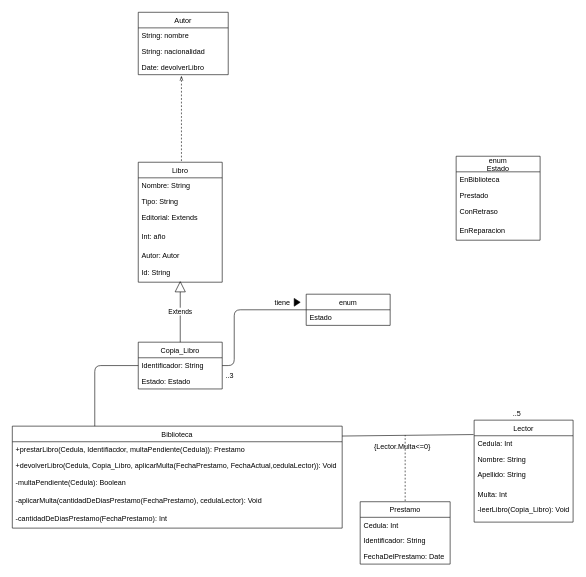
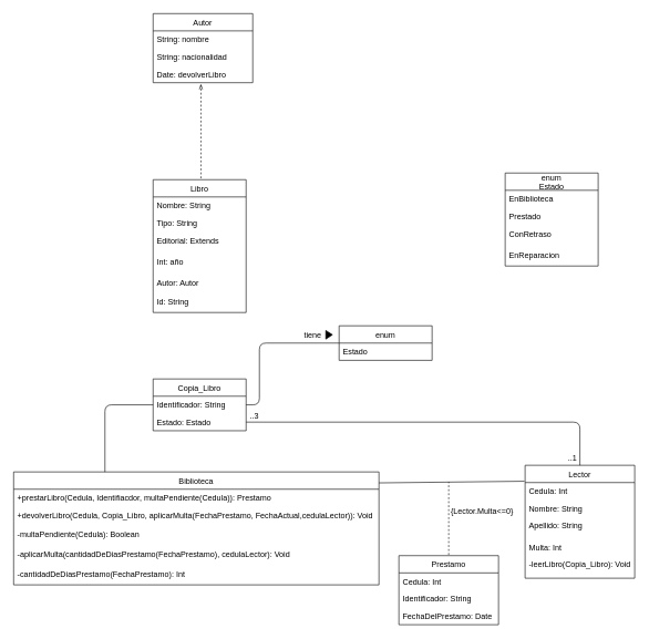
- <mxCell id="34" value="Extends" style="endArrow=block;endSize=16;endFill=0;html=1;exitX=0.5;exitY=0;exitDx=0;exitDy=0;" parent="1" source="28" target="31" edge="1"><mxGeometry width="160" relative="1" as="geometry"><mxPoint x="480" y="450" as="sourcePoint" /><mxPoint x="302" y="480" as="targetPoint" /></mxGeometry></mxCell>
+ <mxCell id="43" value="" style="endArrow=none;html=1;exitX=1;exitY=0.5;exitDx=0;exitDy=0;entryX=0.5;entryY=0;entryDx=0;entryDy=0;edgeStyle=orthogonalEdgeStyle;" edge="1" parent="1" source="30" target="17"><mxGeometry width="50" height="50" relative="1" as="geometry"><mxPoint x="640" y="620" as="sourcePoint" /><mxPoint x="690" y="570" as="targetPoint" /></mxGeometry></mxCell>
- <mxCell id="45" value="..5" style="text;html=1;align=center;verticalAlign=middle;resizable=0;points=[];autosize=1;strokeColor=none;" vertex="1" parent="1"><mxGeometry x="846" y="679" width="30" height="20" as="geometry" /></mxCell>
+ <mxCell id="45" value="..1" style="text;html=1;align=center;verticalAlign=middle;resizable=0;points=[];autosize=1;strokeColor=none;" vertex="1" parent="1"><mxGeometry x="846" y="679" width="30" height="20" as="geometry" /></mxCell>
- <mxCell id="50" value="{Lector.Multa&amp;lt;=0}" style="text;html=1;align=center;verticalAlign=middle;resizable=0;points=[];autosize=1;strokeColor=none;" vertex="1" parent="1"><mxGeometry x="615" y="735" width="110" height="20" as="geometry" /></mxCell>
+ <mxCell id="50" value="{Lector.Multa&amp;lt;=0}" style="text;html=1;align=center;verticalAlign=middle;resizable=0;points=[];autosize=1;strokeColor=none;" vertex="1" parent="1"><mxGeometry x="670" y="760" width="110" height="20" as="geometry" /></mxCell>
